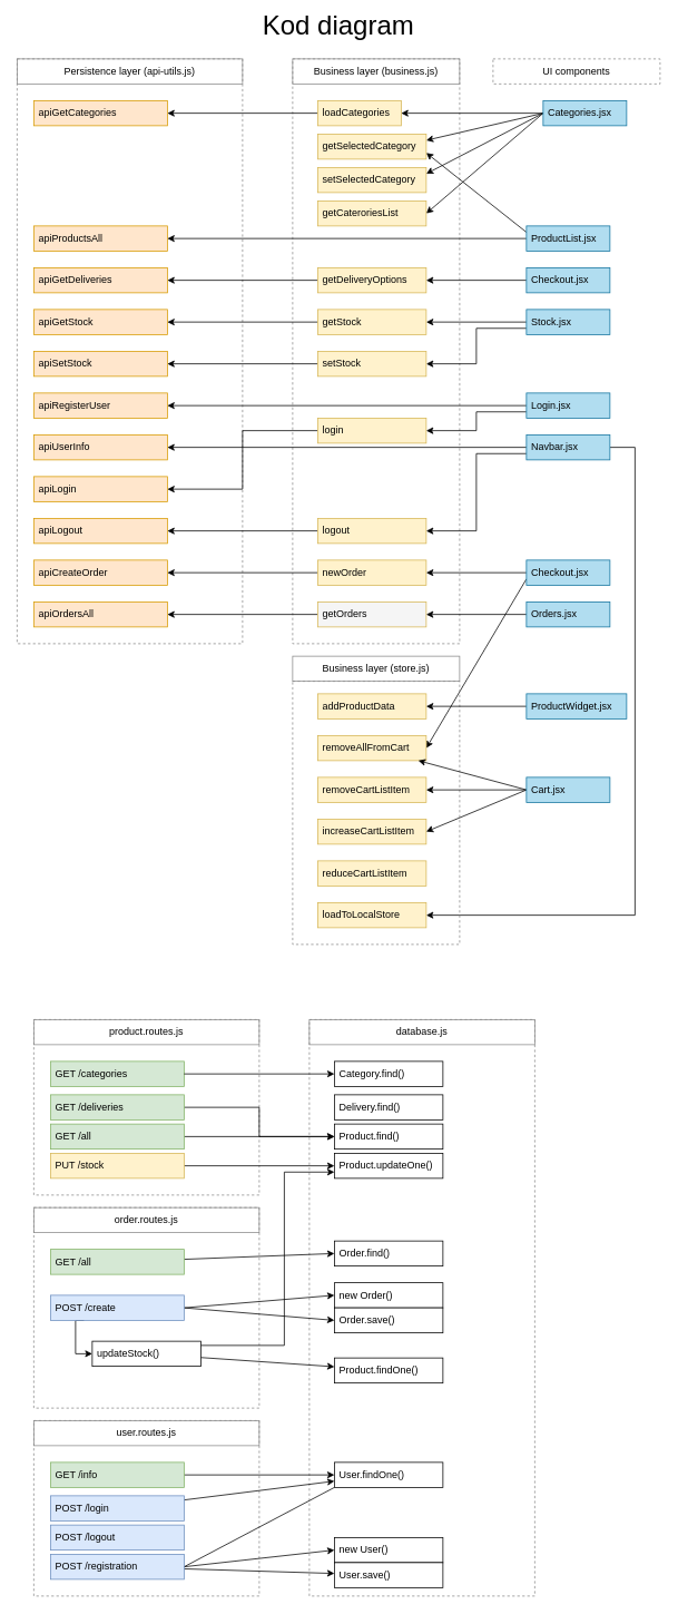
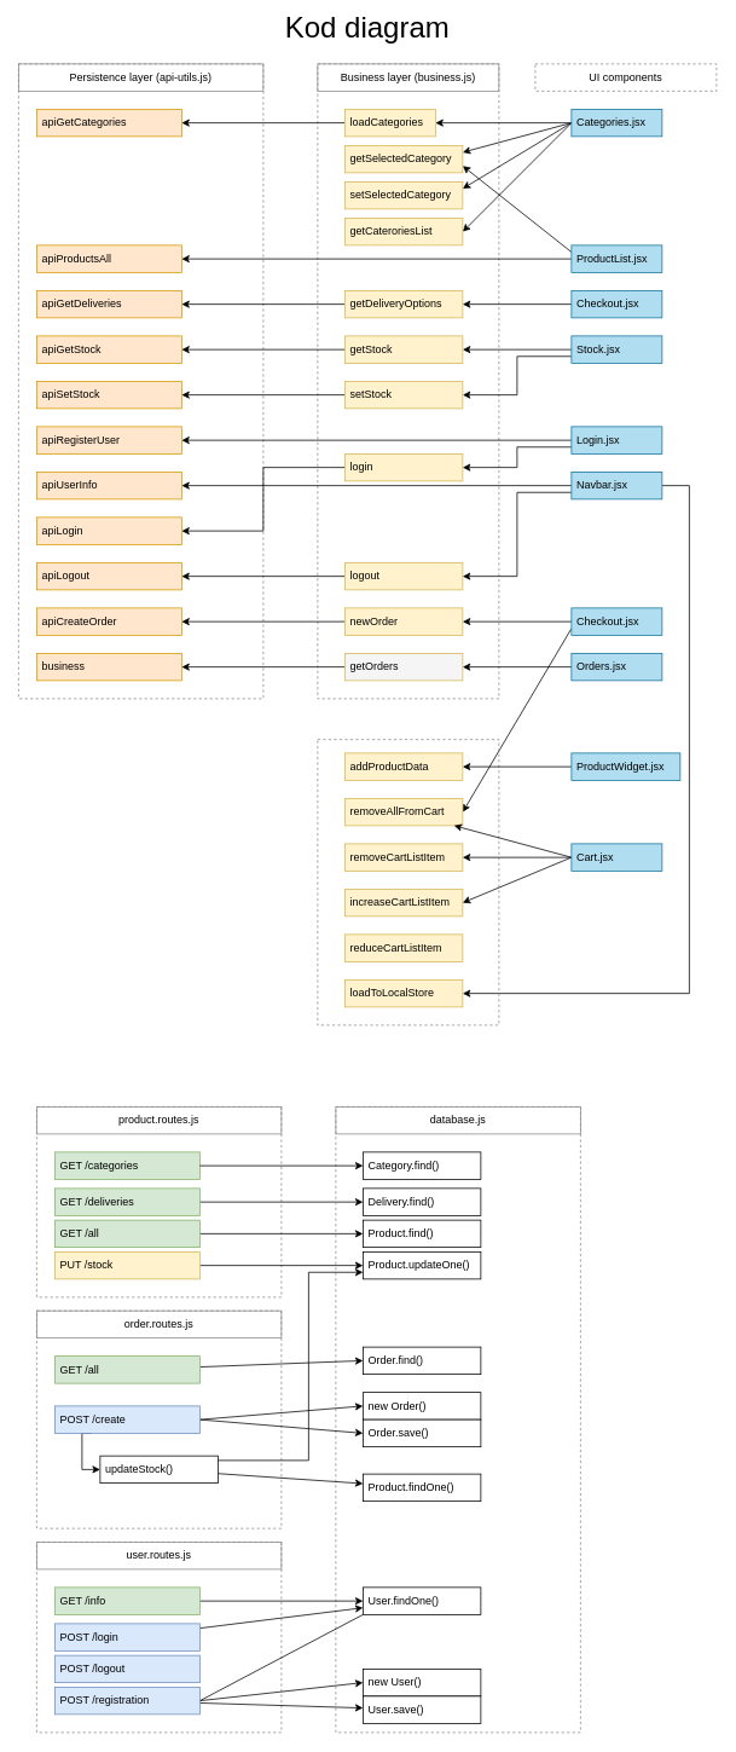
- <mxCell id="29" value="Categories.jsx" style="rounded=0;whiteSpace=wrap;html=1;align=left;spacingLeft=4;spacingRight=4;fillColor=#b1ddf0;strokeColor=#10739e;" vertex="1" parent="1"><mxGeometry x="650" y="120" width="100" height="30" as="geometry" /></mxCell>
+ <mxCell id="29" value="Categories.jsx" style="rounded=0;whiteSpace=wrap;html=1;align=left;spacingLeft=4;spacingRight=4;fillColor=#b1ddf0;strokeColor=#10739e;" vertex="1" parent="1"><mxGeometry x="630" y="120" width="100" height="30" as="geometry" /></mxCell>
- <mxCell id="51" value="apiOrdersAll" style="rounded=0;whiteSpace=wrap;html=1;align=left;spacingLeft=4;spacingRight=4;fillColor=#ffe6cc;strokeColor=#d79b00;" vertex="1" parent="1"><mxGeometry x="40" y="720" width="160" height="30" as="geometry" /></mxCell>
+ <mxCell id="51" value="business" style="rounded=0;whiteSpace=wrap;html=1;align=left;spacingLeft=4;spacingRight=4;fillColor=#ffe6cc;strokeColor=#d79b00;" vertex="1" parent="1"><mxGeometry x="40" y="720" width="160" height="30" as="geometry" /></mxCell>
- <mxCell id="78" value="Business layer (store.js)" style="rounded=0;whiteSpace=wrap;html=1;strokeColor=#8A8A8A;fillColor=none;align=center;" vertex="1" parent="1"><mxGeometry x="350" y="785" width="200" height="30" as="geometry" /></mxCell>
- <mxCell id="13" style="edgeStyle=elbowEdgeStyle;rounded=0;orthogonalLoop=1;jettySize=auto;html=1;" edge="1" parent="1" source="14" target="22"><mxGeometry relative="1" as="geometry" /></mxCell>
+ <mxCell id="13" style="edgeStyle=elbowEdgeStyle;rounded=0;orthogonalLoop=1;jettySize=auto;html=1;" edge="1" parent="1" source="14" target="21"><mxGeometry relative="1" as="geometry" /></mxCell>
